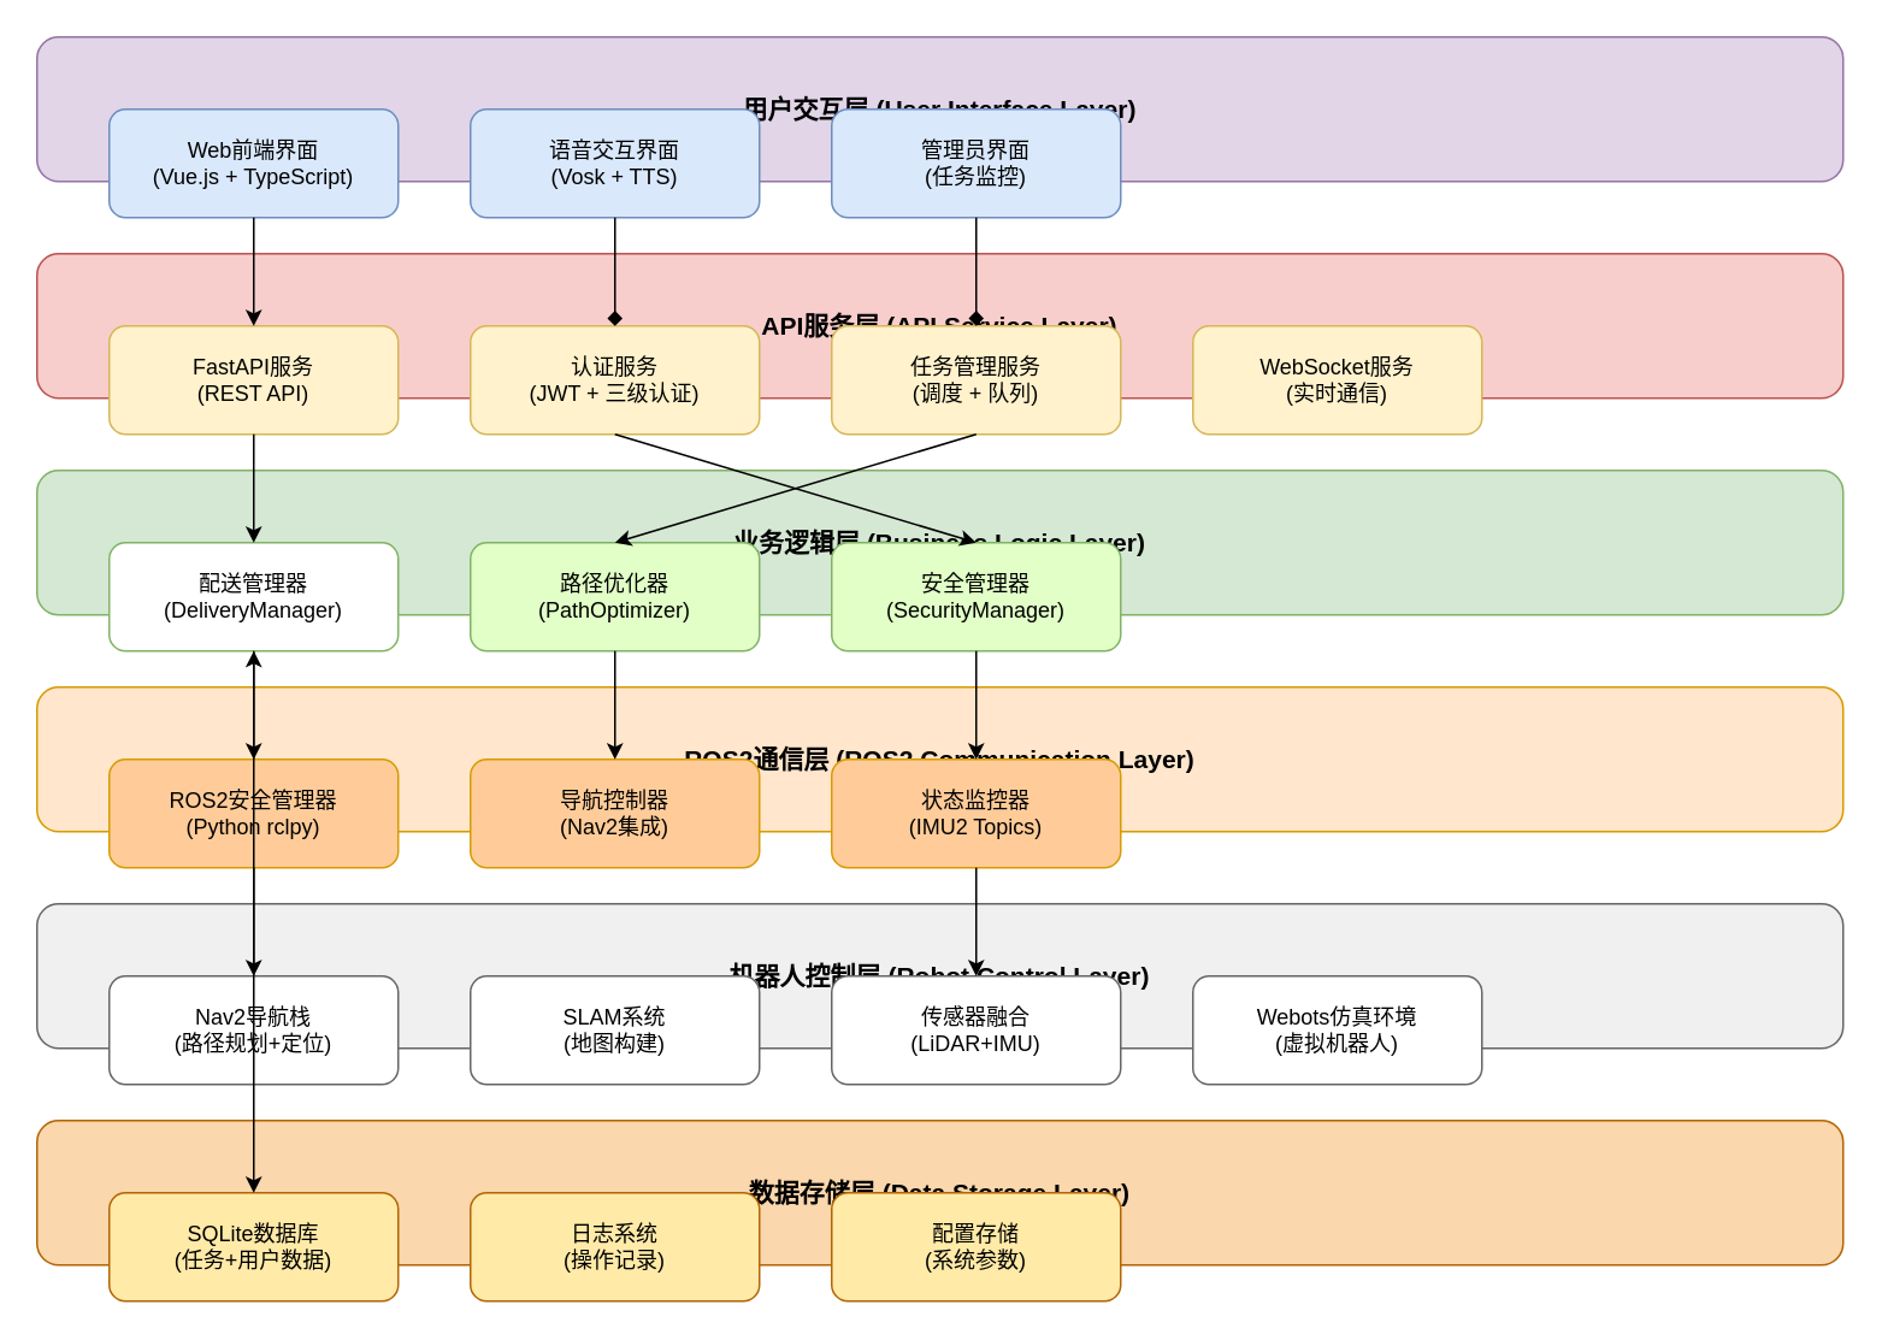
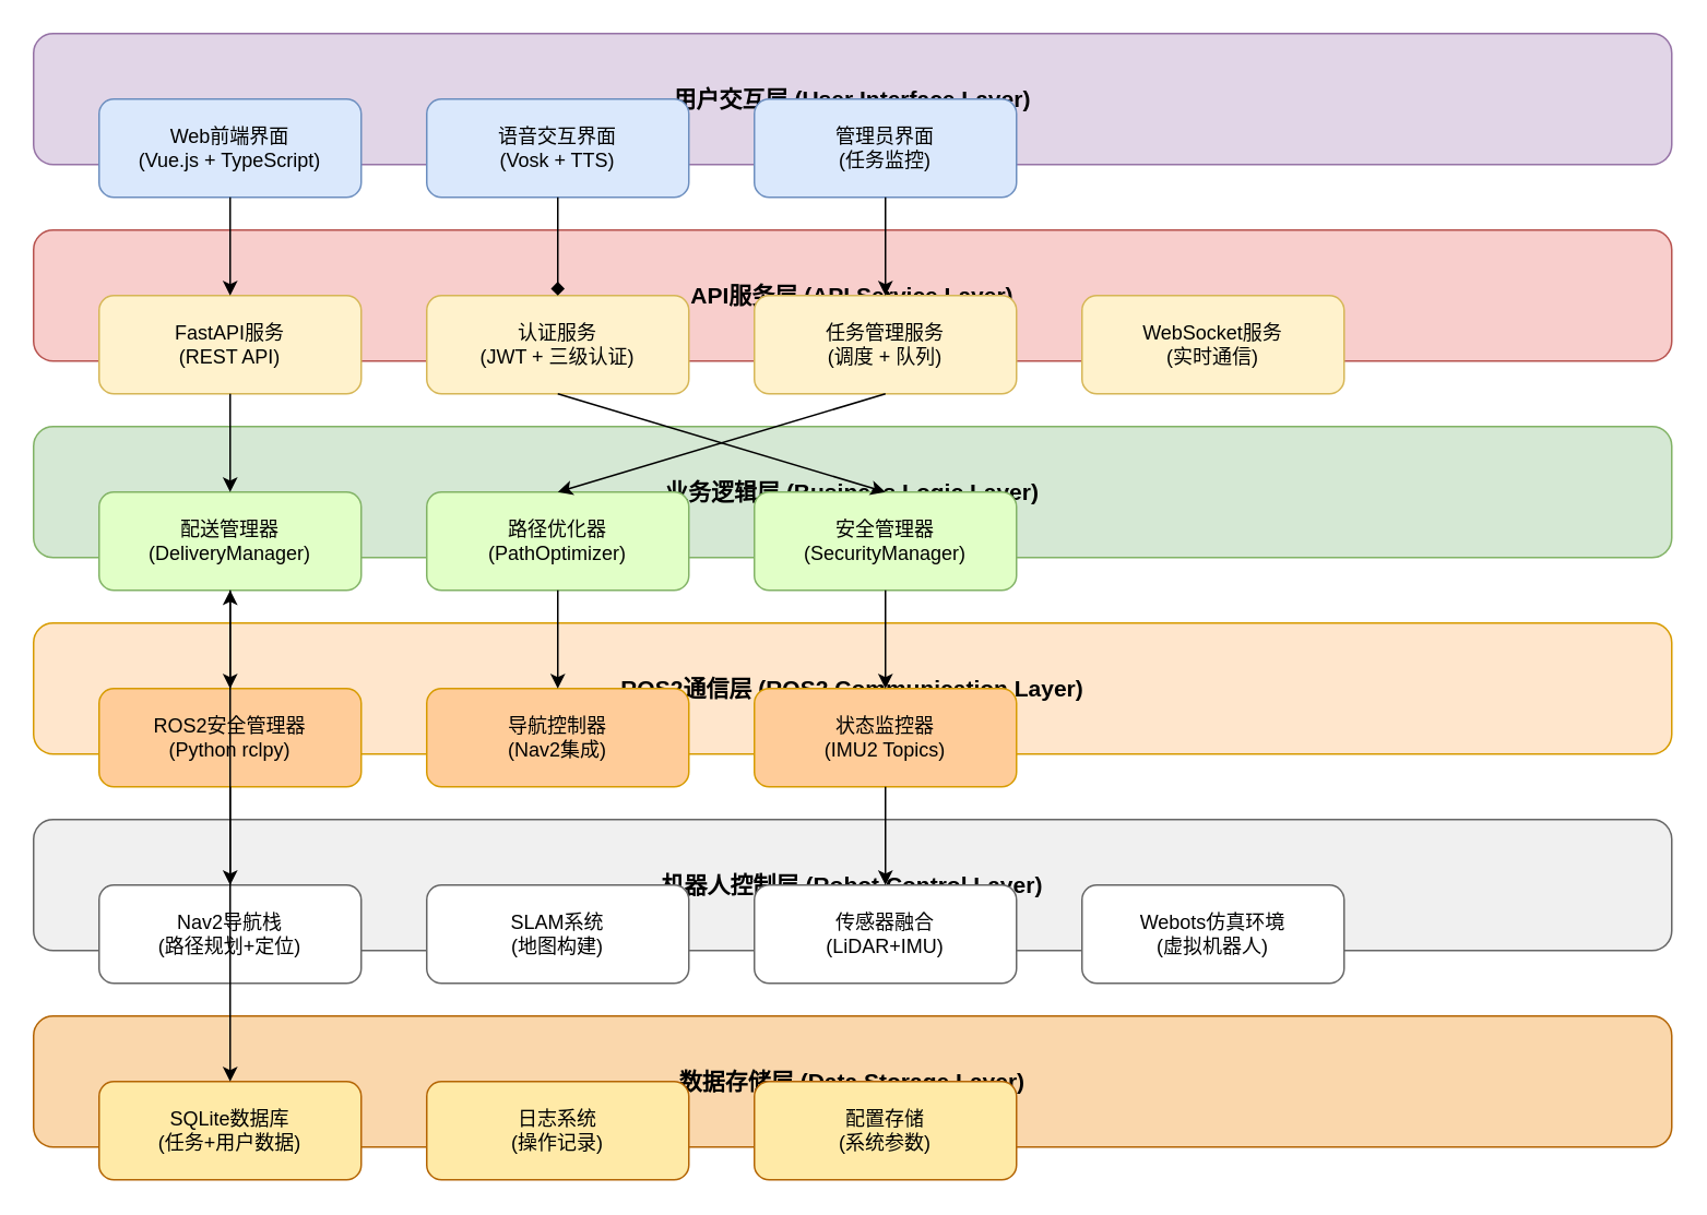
- <mxCell id="30" value="" style="endArrow=diamond;html=1;rounded=0;exitX=0.5;exitY=1;exitDx=0;exitDy=0;entryX=0.5;entryY=0;entryDx=0;entryDy=0;" edge="1" parent="1" source="5" target="9"><mxGeometry width="50" height="50" relative="1" as="geometry"><mxPoint x="540" y="140" as="sourcePoint" /><mxPoint x="590" y="90" as="targetPoint" /></mxGeometry></mxCell>
+ <mxCell id="30" value="" style="endArrow=classic;html=1;rounded=0;exitX=0.5;exitY=1;exitDx=0;exitDy=0;entryX=0.5;entryY=0;entryDx=0;entryDy=0;" edge="1" parent="1" source="5" target="9"><mxGeometry width="50" height="50" relative="1" as="geometry"><mxPoint x="540" y="140" as="sourcePoint" /><mxPoint x="590" y="90" as="targetPoint" /></mxGeometry></mxCell>
- <mxCell id="12" value="配送管理器&#10;(DeliveryManager)" style="rounded=1;whiteSpace=wrap;html=1;fillColor=#ffffff;strokeColor=#82b366;" vertex="1" parent="1"><mxGeometry x="60" y="300" width="160" height="60" as="geometry" /></mxCell>
+ <mxCell id="12" value="配送管理器&#10;(DeliveryManager)" style="rounded=1;whiteSpace=wrap;html=1;fillColor=#e1ffc7;strokeColor=#82b366;" vertex="1" parent="1"><mxGeometry x="60" y="300" width="160" height="60" as="geometry" /></mxCell>
